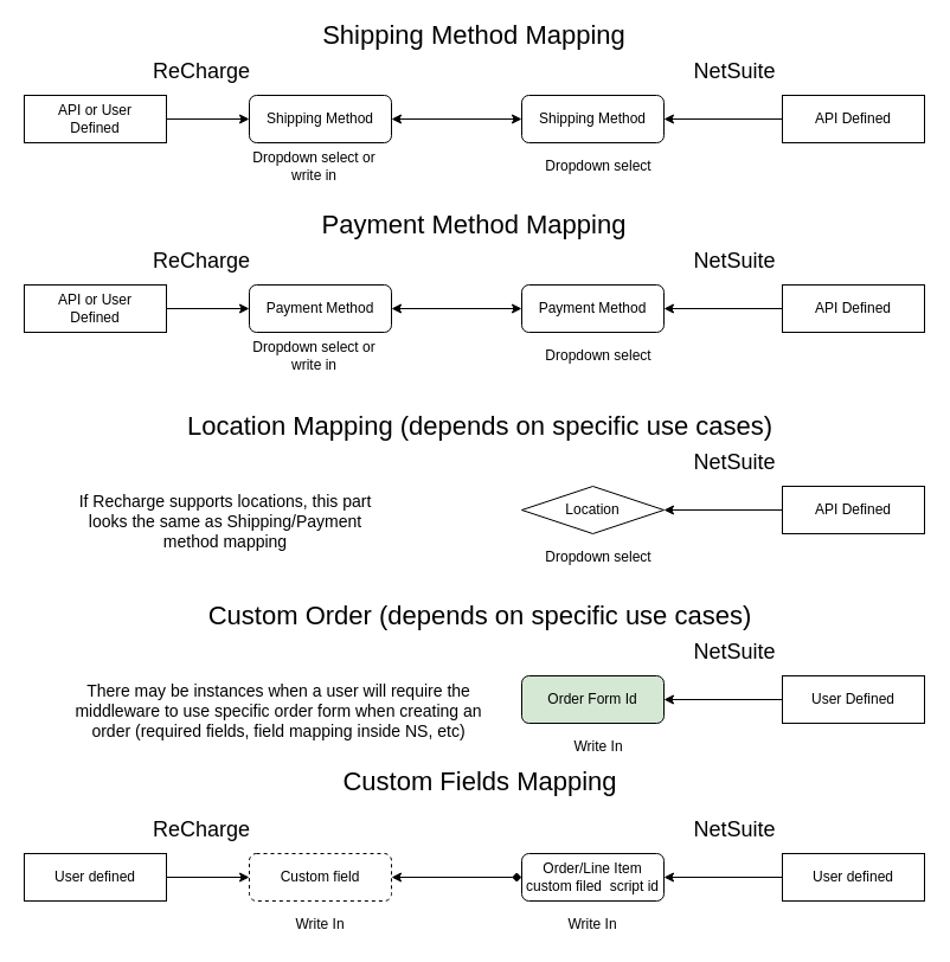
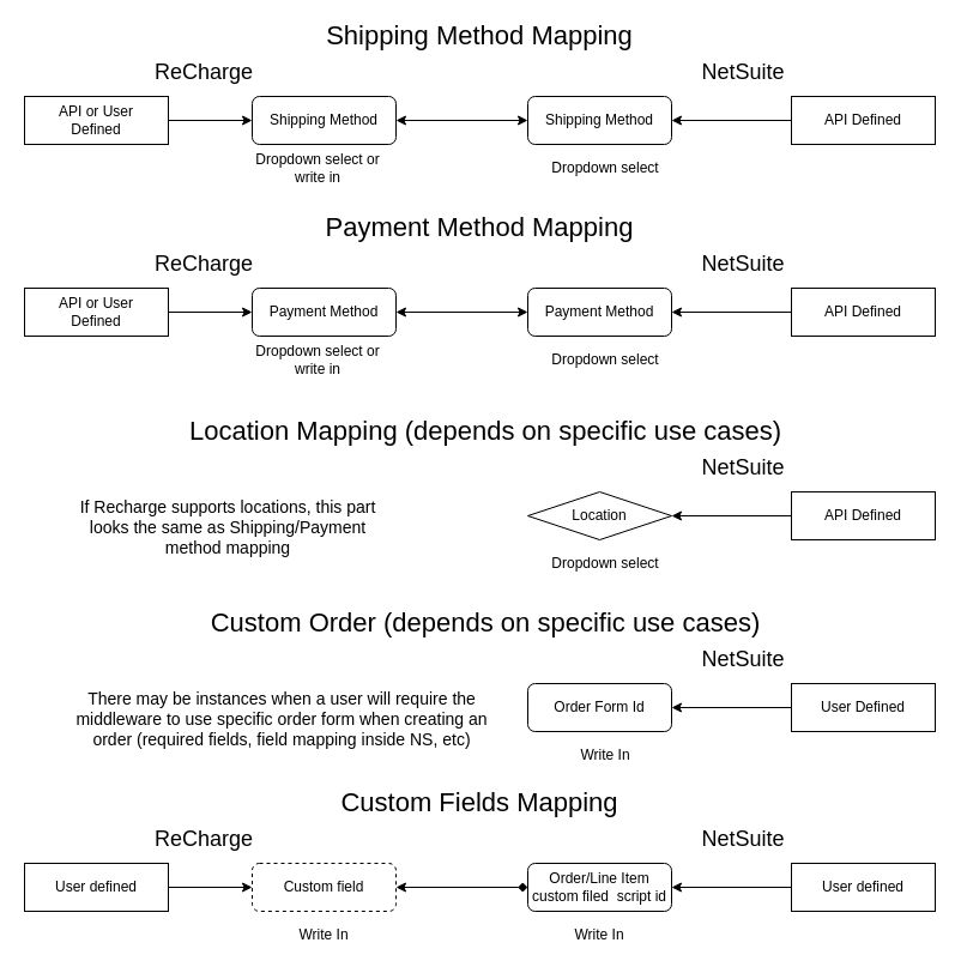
- <mxCell id="38" value="Order Form Id" style="rounded=1;whiteSpace=wrap;html=1;fillColor=#d5e8d4;" vertex="1" parent="1"><mxGeometry x="440" y="570" width="120" height="40" as="geometry" /></mxCell>
+ <mxCell id="38" value="Order Form Id" style="rounded=1;whiteSpace=wrap;html=1;" vertex="1" parent="1"><mxGeometry x="440" y="570" width="120" height="40" as="geometry" /></mxCell>
- <mxCell id="52" value="Custom Fields Mapping" style="text;html=1;strokeColor=none;fillColor=none;align=center;verticalAlign=middle;whiteSpace=wrap;rounded=0;fontSize=22;" vertex="1" parent="1"><mxGeometry x="175" y="650" width="460" height="20" as="geometry" /></mxCell>
+ <mxCell id="52" value="Custom Fields Mapping" style="text;html=1;strokeColor=none;fillColor=none;align=center;verticalAlign=middle;whiteSpace=wrap;rounded=0;fontSize=22;" vertex="1" parent="1"><mxGeometry x="170" y="660" width="460" height="20" as="geometry" /></mxCell>
